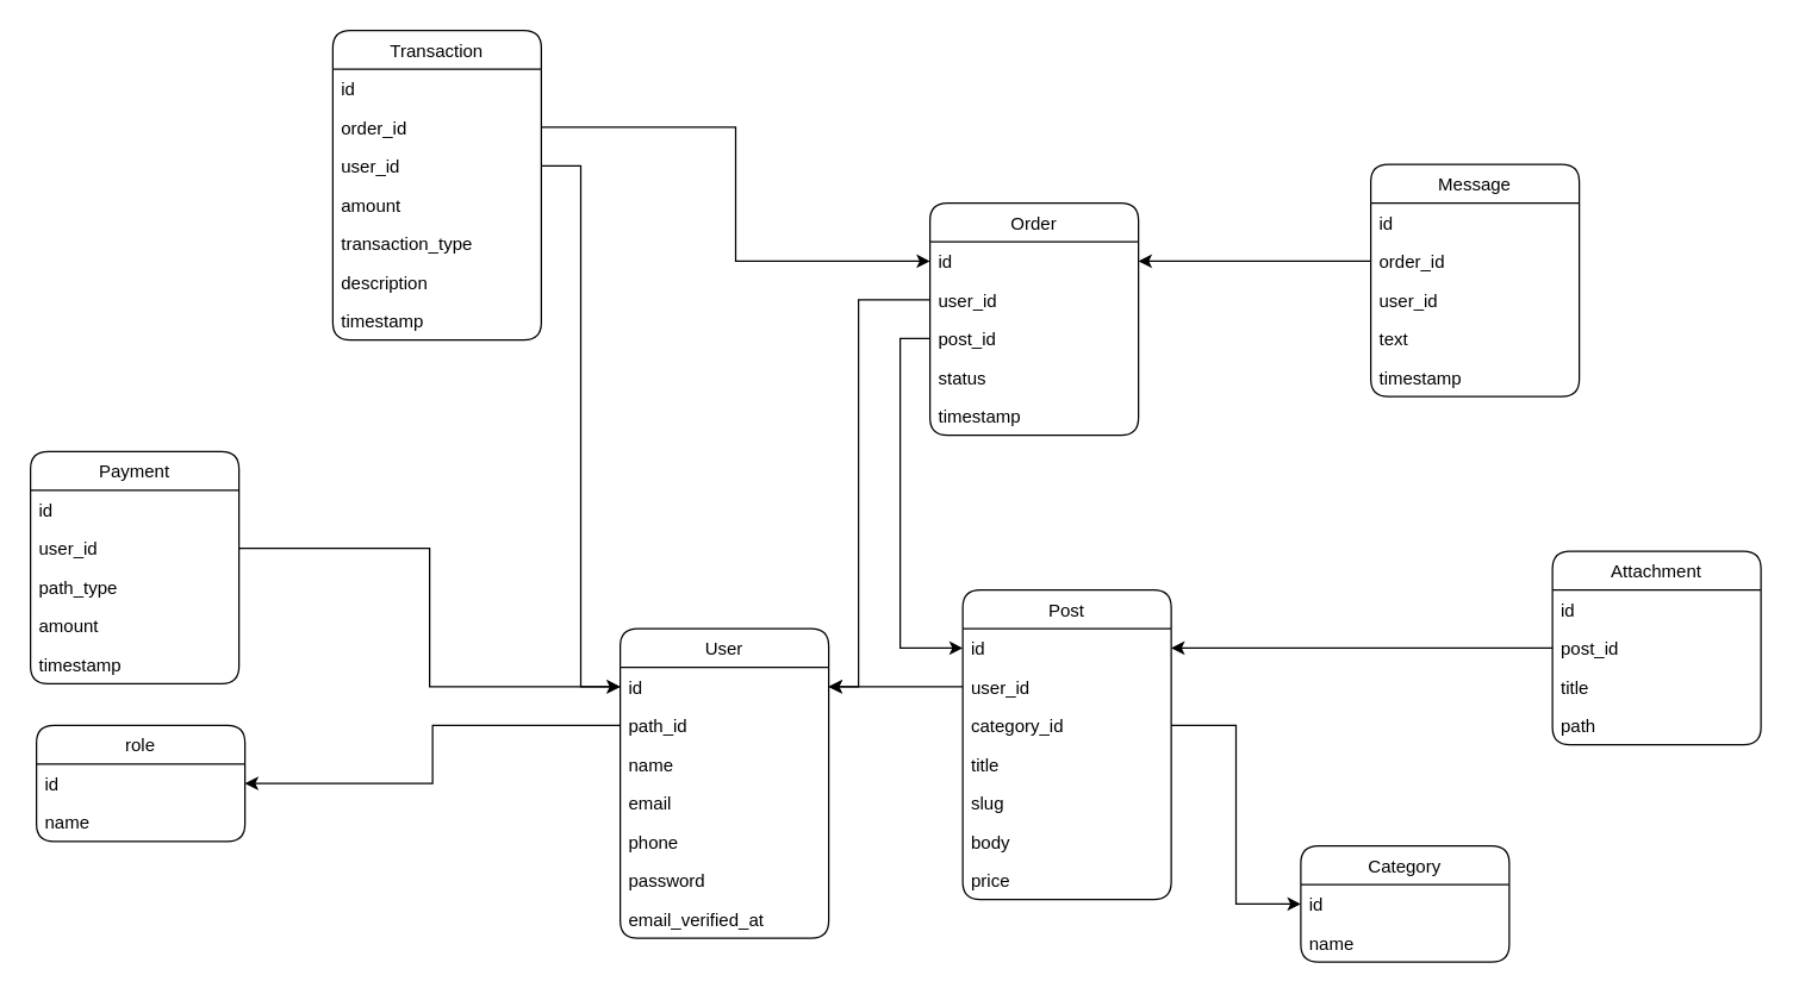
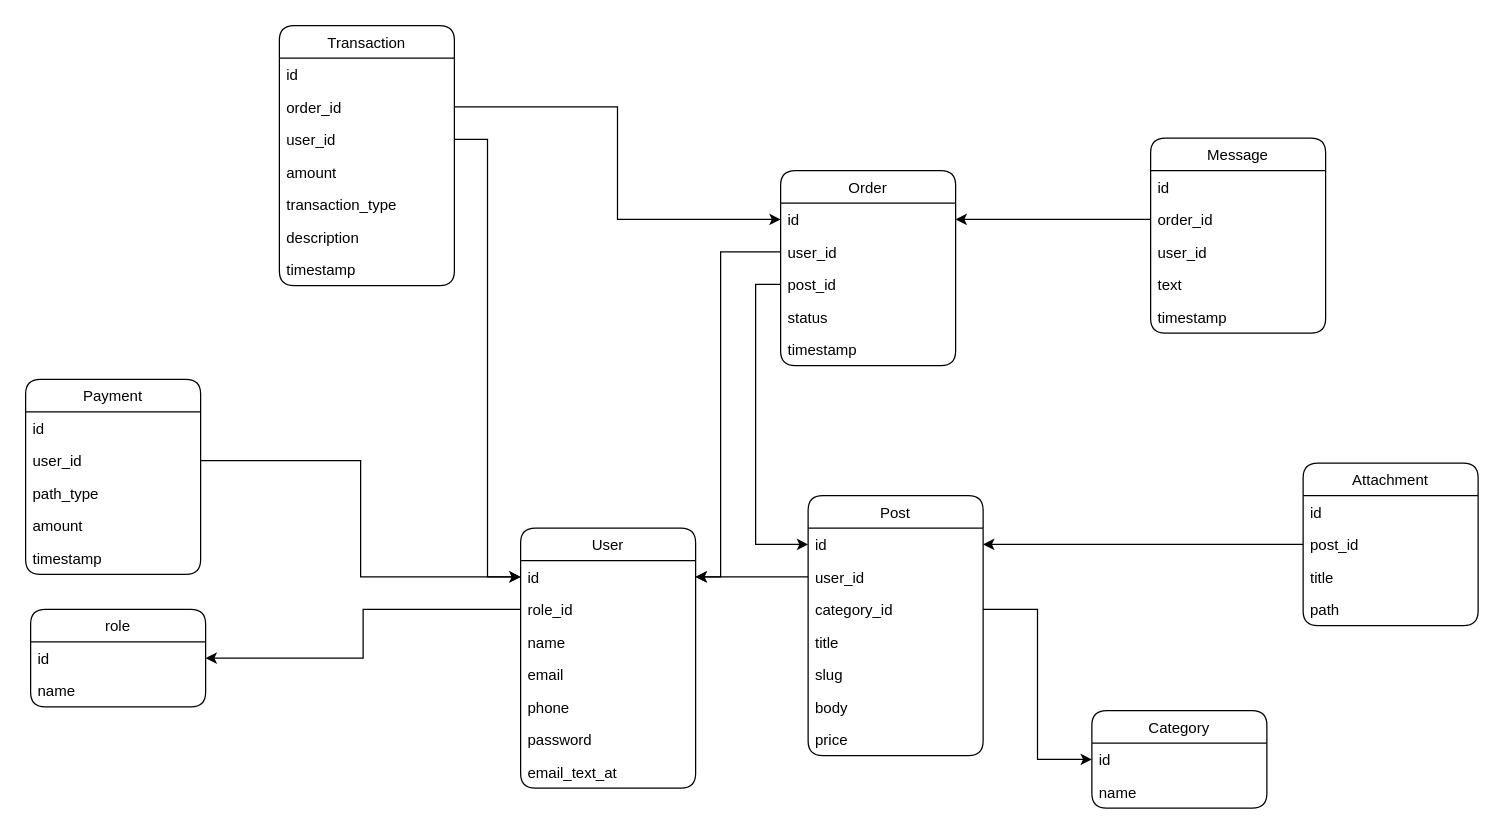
- <mxCell id="4" value="path_id" style="text;strokeColor=none;fillColor=none;align=left;verticalAlign=top;spacingLeft=4;spacingRight=4;overflow=hidden;rotatable=0;points=[[0,0.5],[1,0.5]];portConstraint=eastwest;" parent="2" vertex="1"><mxGeometry y="52" width="140" height="26" as="geometry" /></mxCell>
+ <mxCell id="4" value="role_id" style="text;strokeColor=none;fillColor=none;align=left;verticalAlign=top;spacingLeft=4;spacingRight=4;overflow=hidden;rotatable=0;points=[[0,0.5],[1,0.5]];portConstraint=eastwest;" parent="2" vertex="1"><mxGeometry y="52" width="140" height="26" as="geometry" /></mxCell>
- <mxCell id="9" value="email_verified_at" style="text;strokeColor=none;fillColor=none;align=left;verticalAlign=top;spacingLeft=4;spacingRight=4;overflow=hidden;rotatable=0;points=[[0,0.5],[1,0.5]];portConstraint=eastwest;" parent="2" vertex="1"><mxGeometry y="182" width="140" height="26" as="geometry" /></mxCell>
+ <mxCell id="9" value="email_text_at" style="text;strokeColor=none;fillColor=none;align=left;verticalAlign=top;spacingLeft=4;spacingRight=4;overflow=hidden;rotatable=0;points=[[0,0.5],[1,0.5]];portConstraint=eastwest;" parent="2" vertex="1"><mxGeometry y="182" width="140" height="26" as="geometry" /></mxCell>
